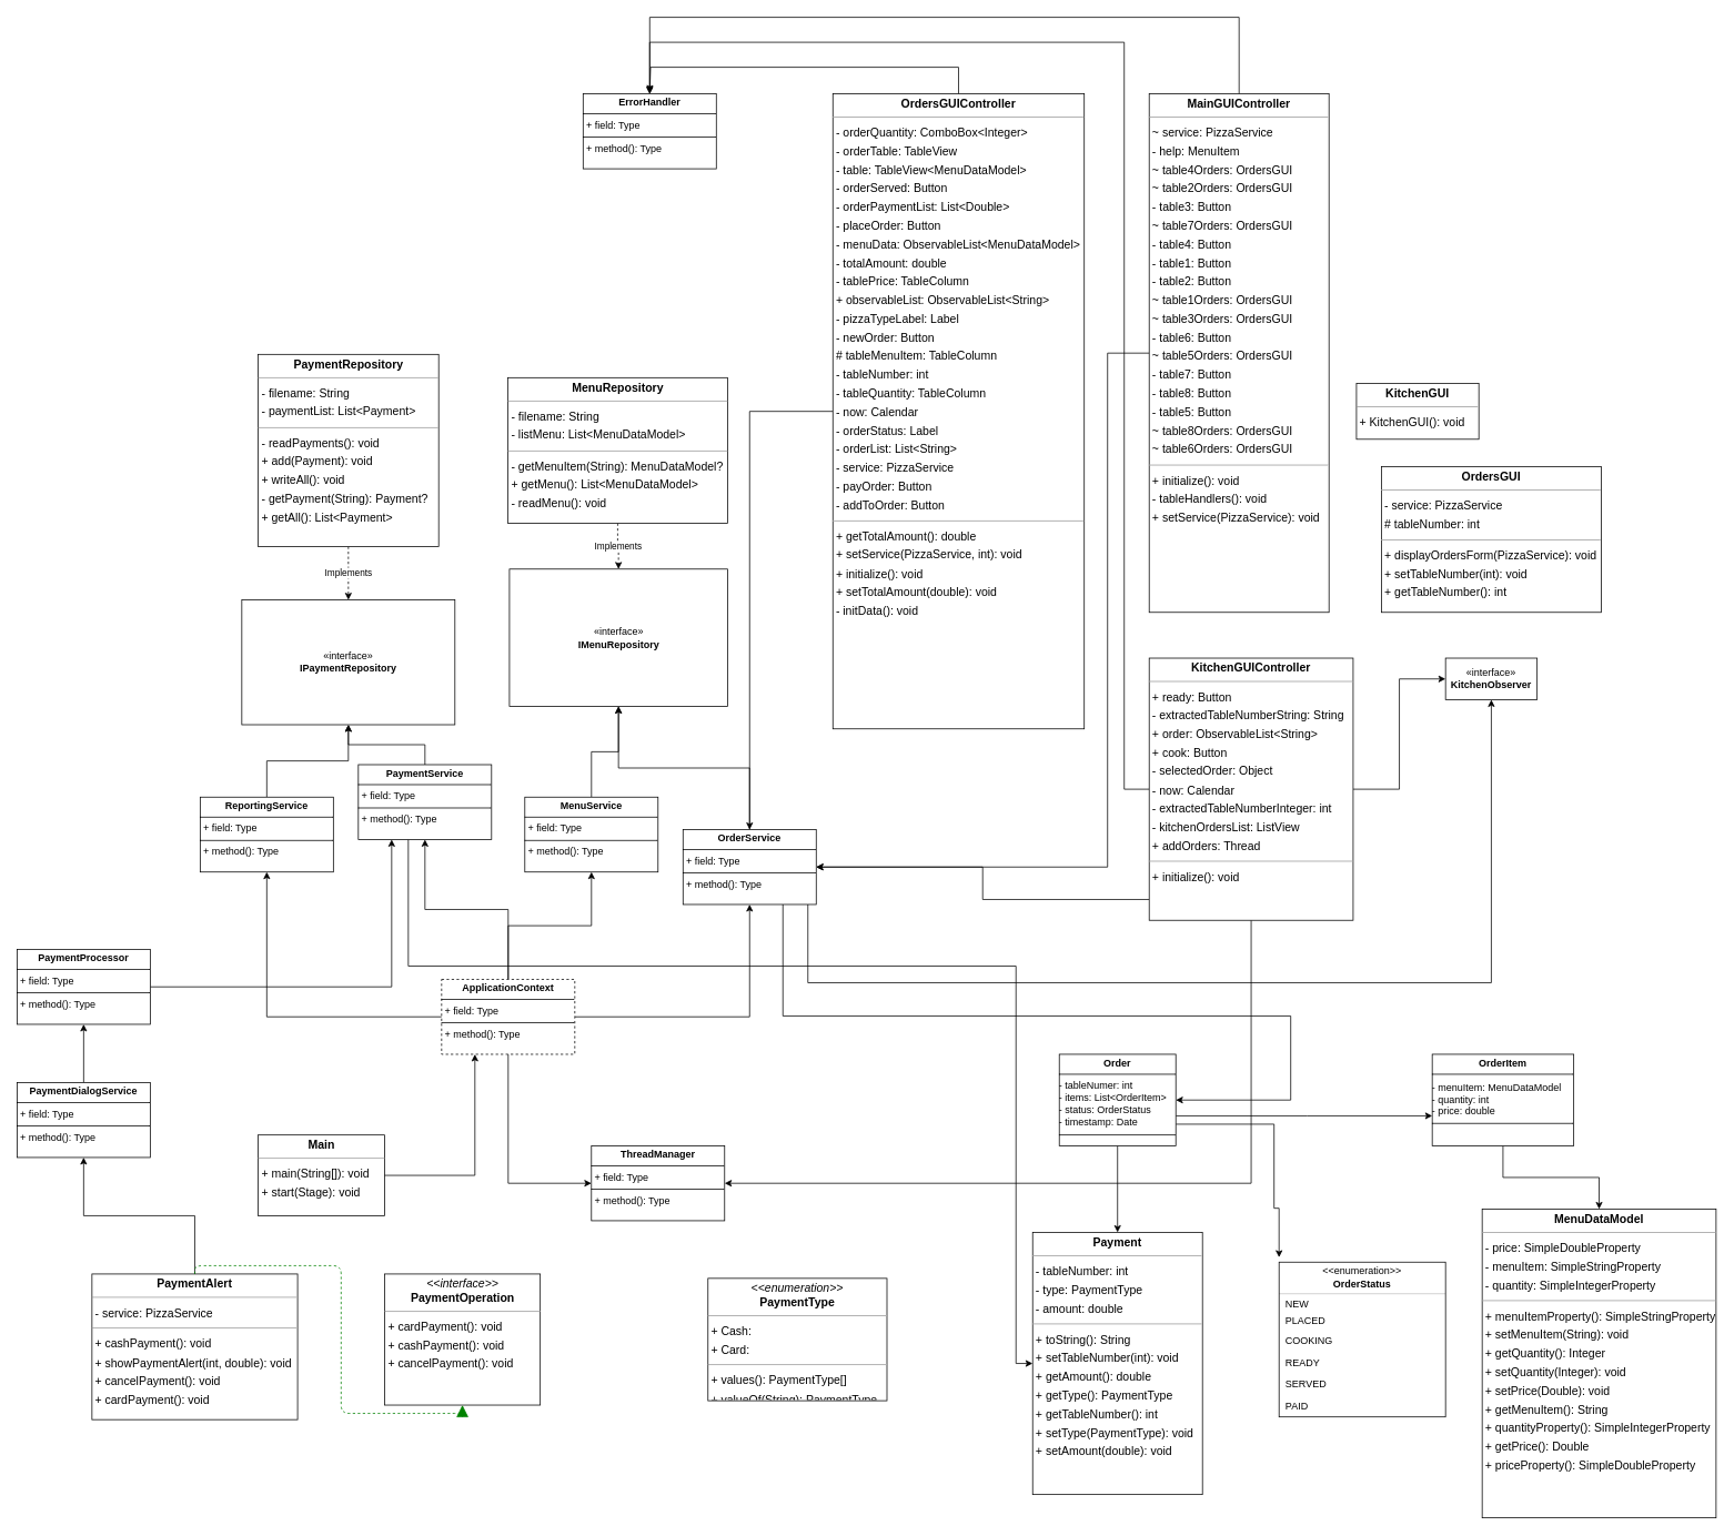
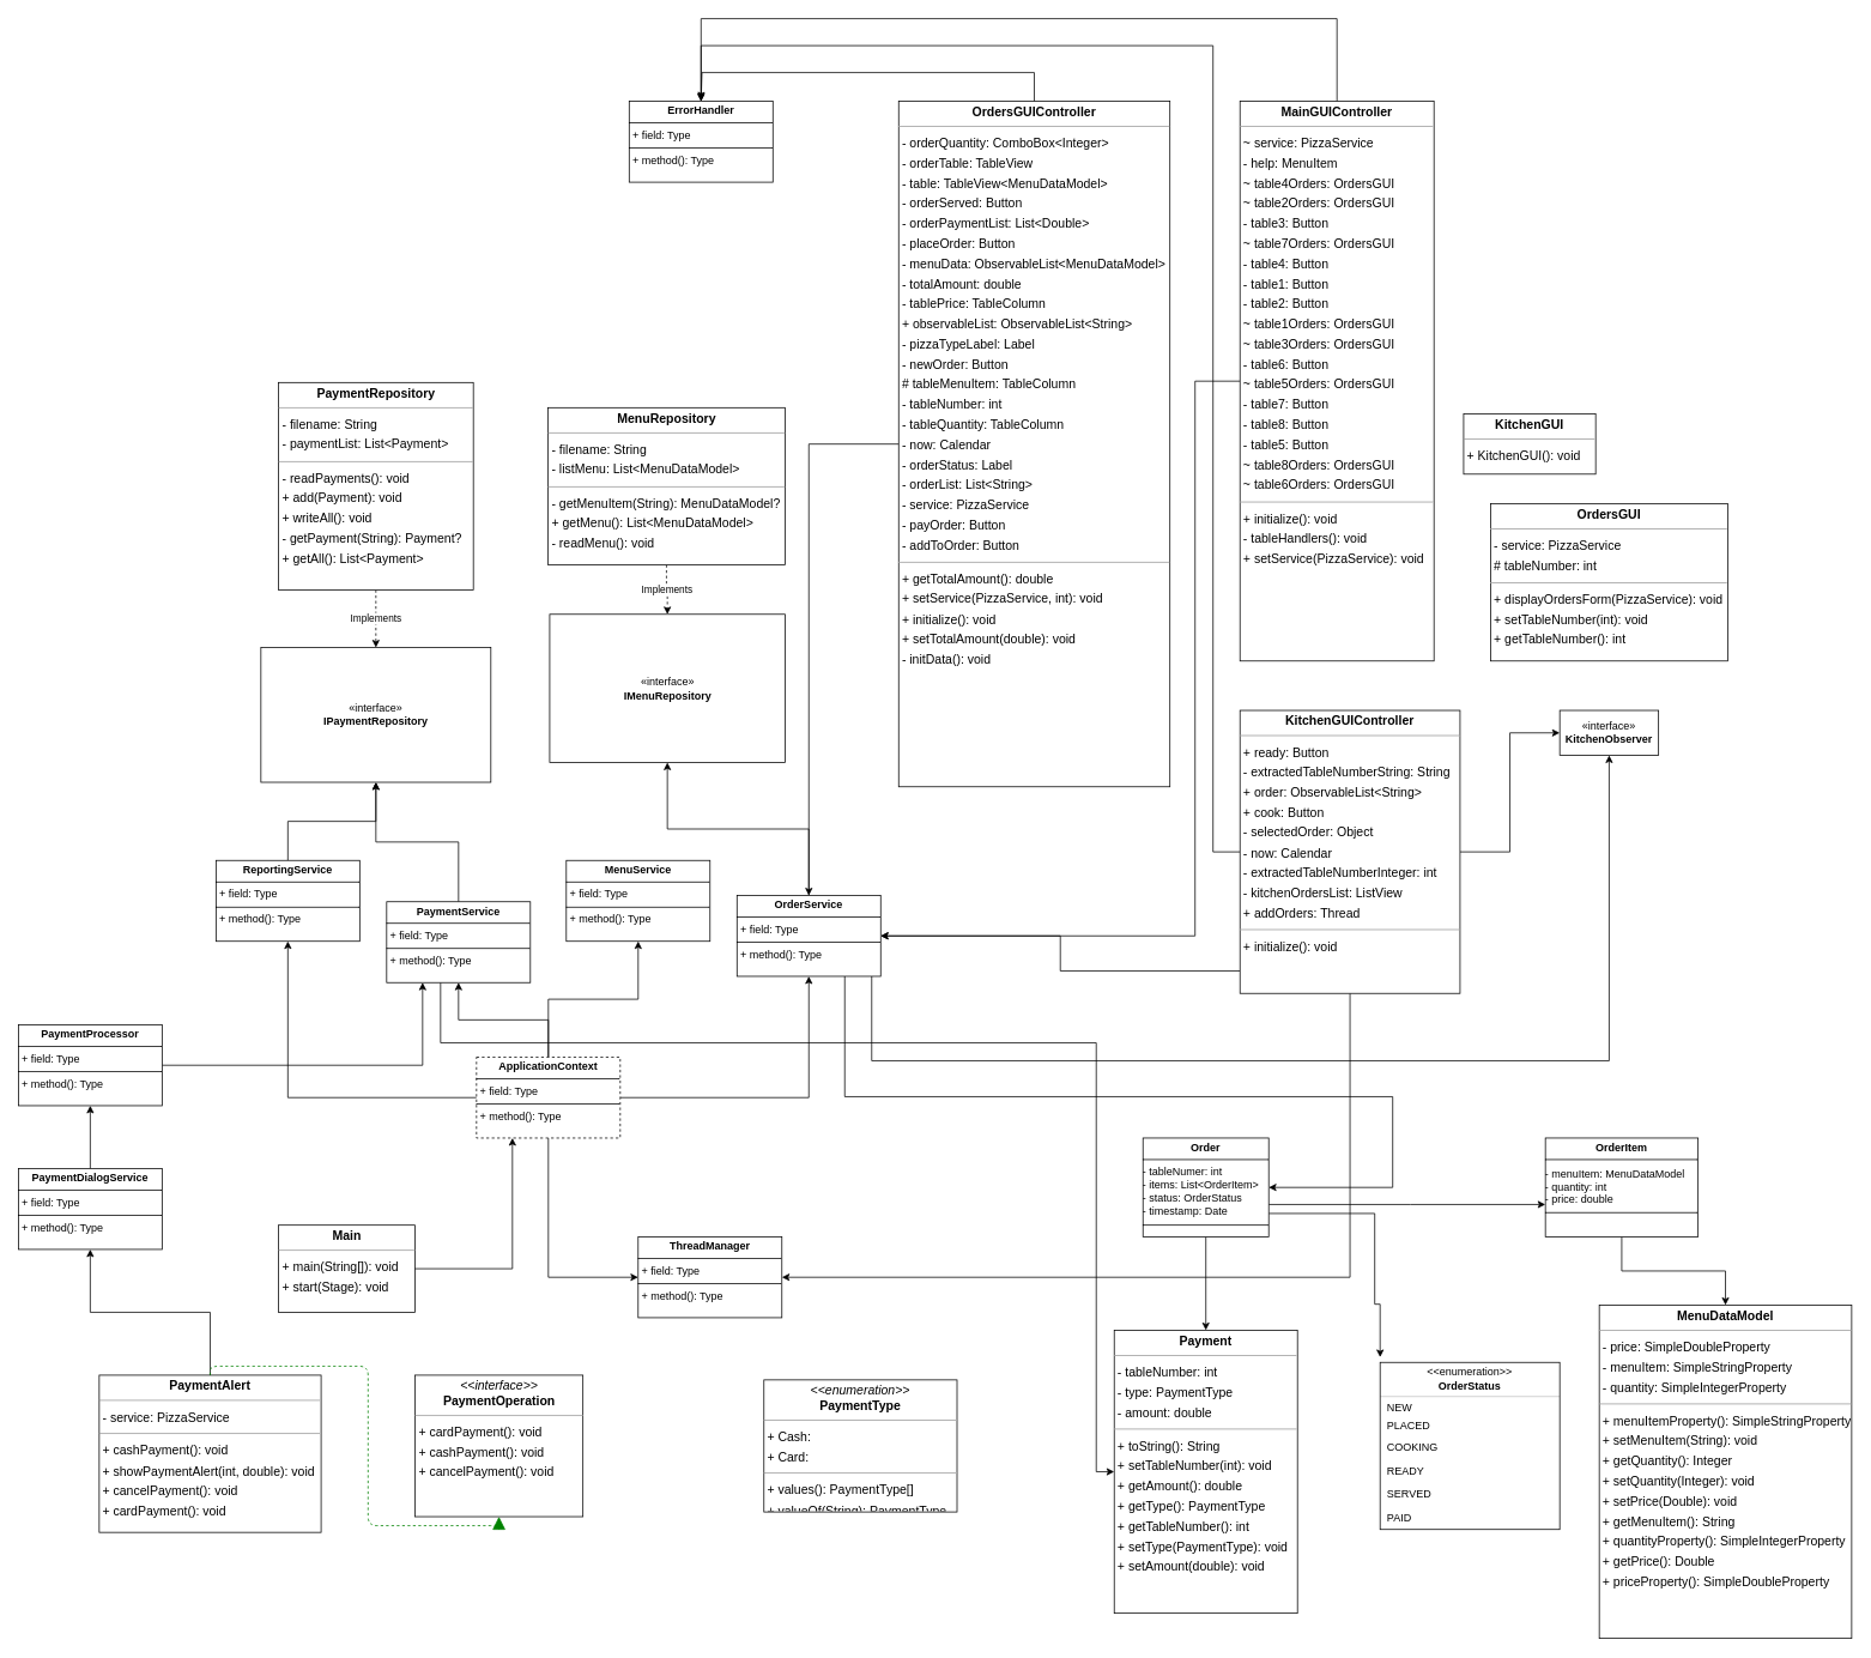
- <mxCell id="29" style="edgeStyle=orthogonalEdgeStyle;rounded=0;orthogonalLoop=1;jettySize=auto;html=1;entryX=0.5;entryY=1;entryDx=0;entryDy=0;" edge="1" parent="1" source="30" target="27"><mxGeometry relative="1" as="geometry" /></mxCell>
- <mxCell id="34" value="&lt;p style=&quot;margin:0px;margin-top:4px;text-align:center;&quot;&gt;&lt;b&gt;PaymentService&lt;/b&gt;&lt;/p&gt;&lt;hr size=&quot;1&quot; style=&quot;border-style:solid;&quot;&gt;&lt;p style=&quot;margin:0px;margin-left:4px;&quot;&gt;+ field: Type&lt;/p&gt;&lt;hr size=&quot;1&quot; style=&quot;border-style:solid;&quot;&gt;&lt;p style=&quot;margin:0px;margin-left:4px;&quot;&gt;+ method(): Type&lt;/p&gt;" style="verticalAlign=top;align=left;overflow=fill;html=1;whiteSpace=wrap;" vertex="1" parent="1"><mxGeometry x="430" y="918" width="160" height="90" as="geometry" /></mxCell>
+ <mxCell id="34" value="&lt;p style=&quot;margin:0px;margin-top:4px;text-align:center;&quot;&gt;&lt;b&gt;PaymentService&lt;/b&gt;&lt;/p&gt;&lt;hr size=&quot;1&quot; style=&quot;border-style:solid;&quot;&gt;&lt;p style=&quot;margin:0px;margin-left:4px;&quot;&gt;+ field: Type&lt;/p&gt;&lt;hr size=&quot;1&quot; style=&quot;border-style:solid;&quot;&gt;&lt;p style=&quot;margin:0px;margin-left:4px;&quot;&gt;+ method(): Type&lt;/p&gt;" style="verticalAlign=top;align=left;overflow=fill;html=1;whiteSpace=wrap;" vertex="1" parent="1"><mxGeometry x="430" y="1003" width="160" height="90" as="geometry" /></mxCell>
